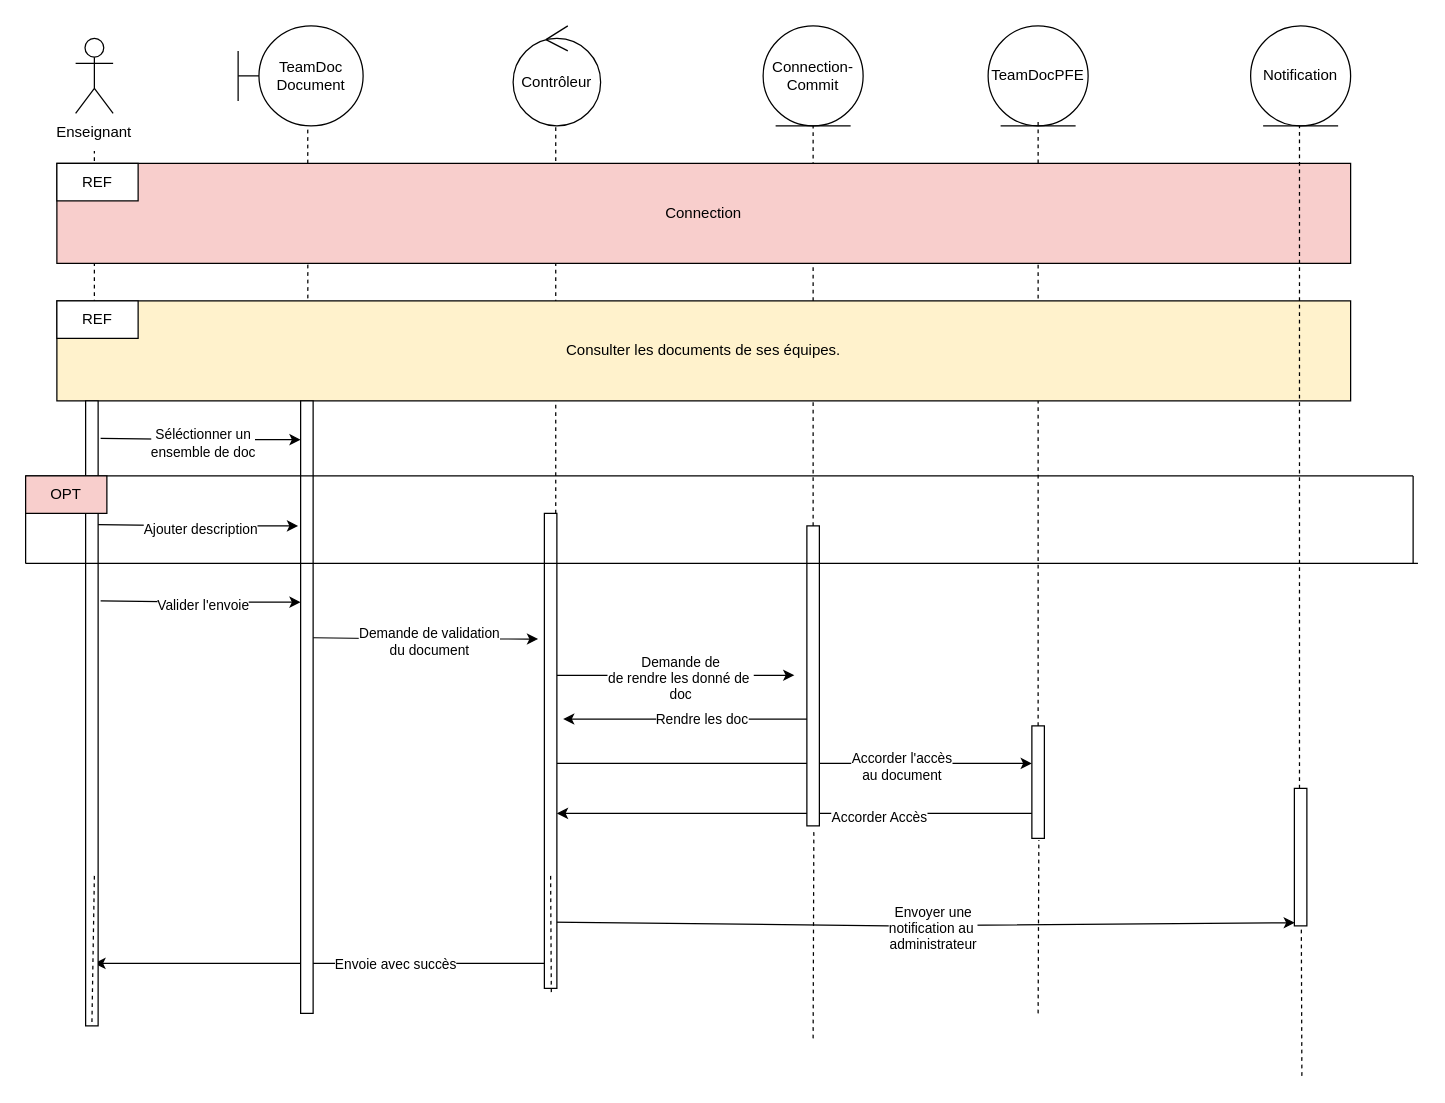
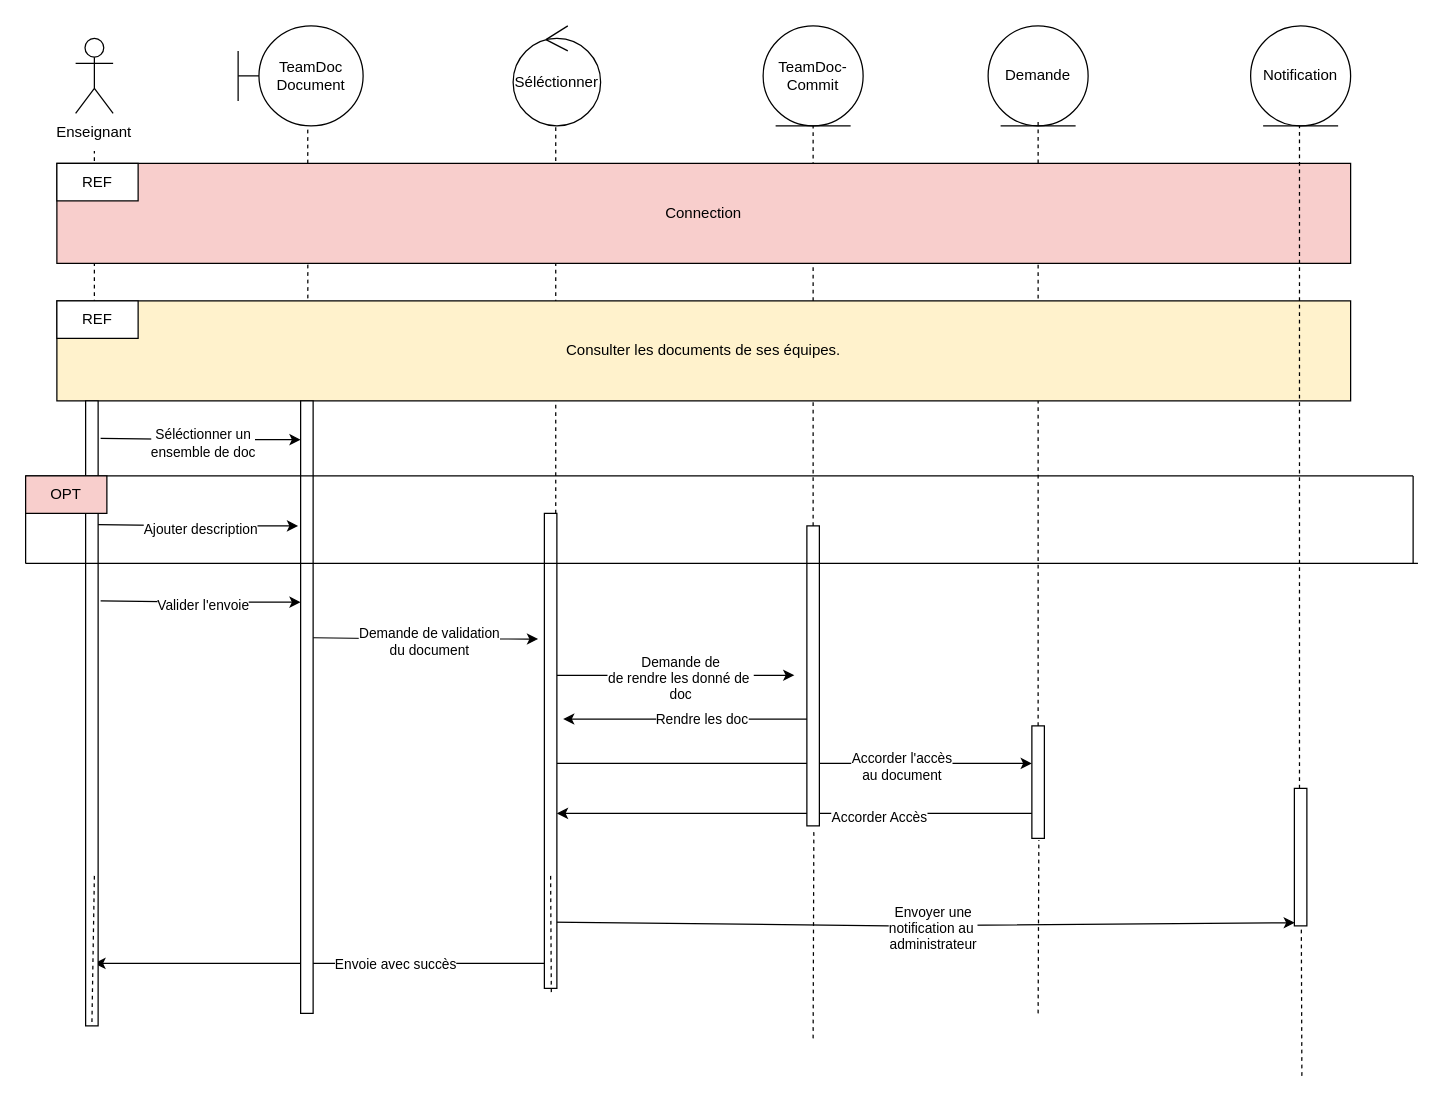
- <mxCell id="4" value="Connection-Commit" style="ellipse;shape=umlEntity;whiteSpace=wrap;html=1;" parent="1" vertex="1"><mxGeometry x="610" y="20" width="80" height="80" as="geometry" /></mxCell>
+ <mxCell id="4" value="TeamDoc-Commit" style="ellipse;shape=umlEntity;whiteSpace=wrap;html=1;" parent="1" vertex="1"><mxGeometry x="610" y="20" width="80" height="80" as="geometry" /></mxCell>
- <mxCell id="11" value="TeamDocPFE" style="ellipse;shape=umlEntity;whiteSpace=wrap;html=1;" parent="1" vertex="1"><mxGeometry x="790" y="20" width="80" height="80" as="geometry" /></mxCell>
+ <mxCell id="11" value="Demande" style="ellipse;shape=umlEntity;whiteSpace=wrap;html=1;" parent="1" vertex="1"><mxGeometry x="790" y="20" width="80" height="80" as="geometry" /></mxCell>
- <mxCell id="5" value="Contrôleur" style="ellipse;shape=umlControl;whiteSpace=wrap;html=1;" parent="1" vertex="1"><mxGeometry x="410" y="20" width="70" height="80" as="geometry" /></mxCell>
+ <mxCell id="5" value="Séléctionner" style="ellipse;shape=umlControl;whiteSpace=wrap;html=1;" parent="1" vertex="1"><mxGeometry x="410" y="20" width="70" height="80" as="geometry" /></mxCell>
